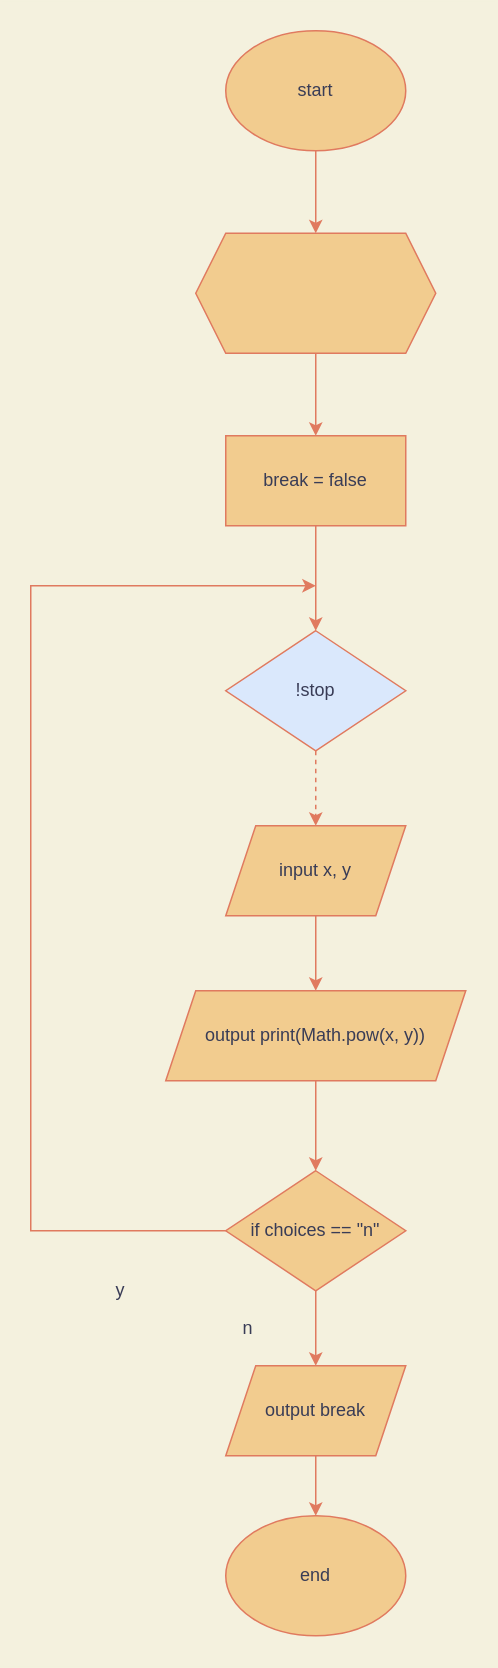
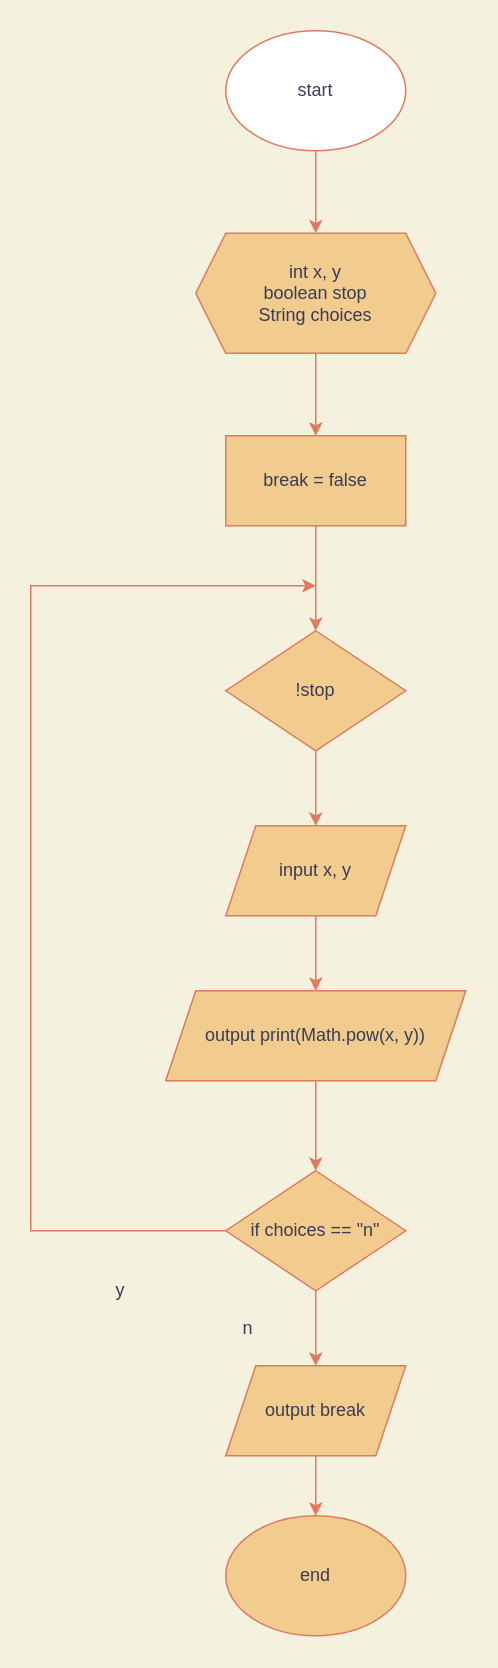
- <mxCell id="2" value="start" style="ellipse;whiteSpace=wrap;html=1;fillColor=#F2CC8F;strokeColor=#E07A5F;fontColor=#393C56;" vertex="1" parent="1"><mxGeometry x="150" width="120" height="80" as="geometry" y="20" /></mxCell>
+ <mxCell id="2" value="start" style="ellipse;whiteSpace=wrap;html=1;fillColor=#ffffff;strokeColor=#E07A5F;fontColor=#393C56;" vertex="1" parent="1"><mxGeometry x="150" width="120" height="80" as="geometry" y="20" /></mxCell>
+ <mxCell id="5" value="int x, y&lt;br&gt;boolean stop&lt;br&gt;String choices" style="text;html=1;strokeColor=none;fillColor=none;align=center;verticalAlign=middle;whiteSpace=wrap;rounded=0;fontColor=#393C56;" vertex="1" parent="1"><mxGeometry x="145" y="170" width="130" height="50" as="geometry" /></mxCell>
- <mxCell id="7" value="!stop" style="rhombus;whiteSpace=wrap;html=1;fillColor=#dae8fc;strokeColor=#E07A5F;fontColor=#393C56;" vertex="1" parent="1"><mxGeometry x="150" y="420" width="120" height="80" as="geometry" /></mxCell>
+ <mxCell id="7" value="!stop" style="rhombus;whiteSpace=wrap;html=1;fillColor=#F2CC8F;strokeColor=#E07A5F;fontColor=#393C56;" vertex="1" parent="1"><mxGeometry x="150" y="420" width="120" height="80" as="geometry" /></mxCell>
- <mxCell id="18" value="" style="endArrow=classic;html=1;rounded=0;entryX=0.5;entryY=0;entryDx=0;entryDy=0;exitX=0.5;exitY=1;exitDx=0;exitDy=0;labelBackgroundColor=#F4F1DE;strokeColor=#E07A5F;fontColor=#393C56;dashed=1;" edge="1" parent="1" source="7" target="10"><mxGeometry width="50" height="50" relative="1" as="geometry"><mxPoint x="-40" y="370" as="sourcePoint" /><mxPoint x="10" y="320" as="targetPoint" /></mxGeometry></mxCell>
+ <mxCell id="18" value="" style="endArrow=classic;html=1;rounded=0;entryX=0.5;entryY=0;entryDx=0;entryDy=0;exitX=0.5;exitY=1;exitDx=0;exitDy=0;labelBackgroundColor=#F4F1DE;strokeColor=#E07A5F;fontColor=#393C56;" edge="1" parent="1" source="7" target="10"><mxGeometry width="50" height="50" relative="1" as="geometry"><mxPoint x="-40" y="370" as="sourcePoint" /><mxPoint x="10" y="320" as="targetPoint" /></mxGeometry></mxCell>
